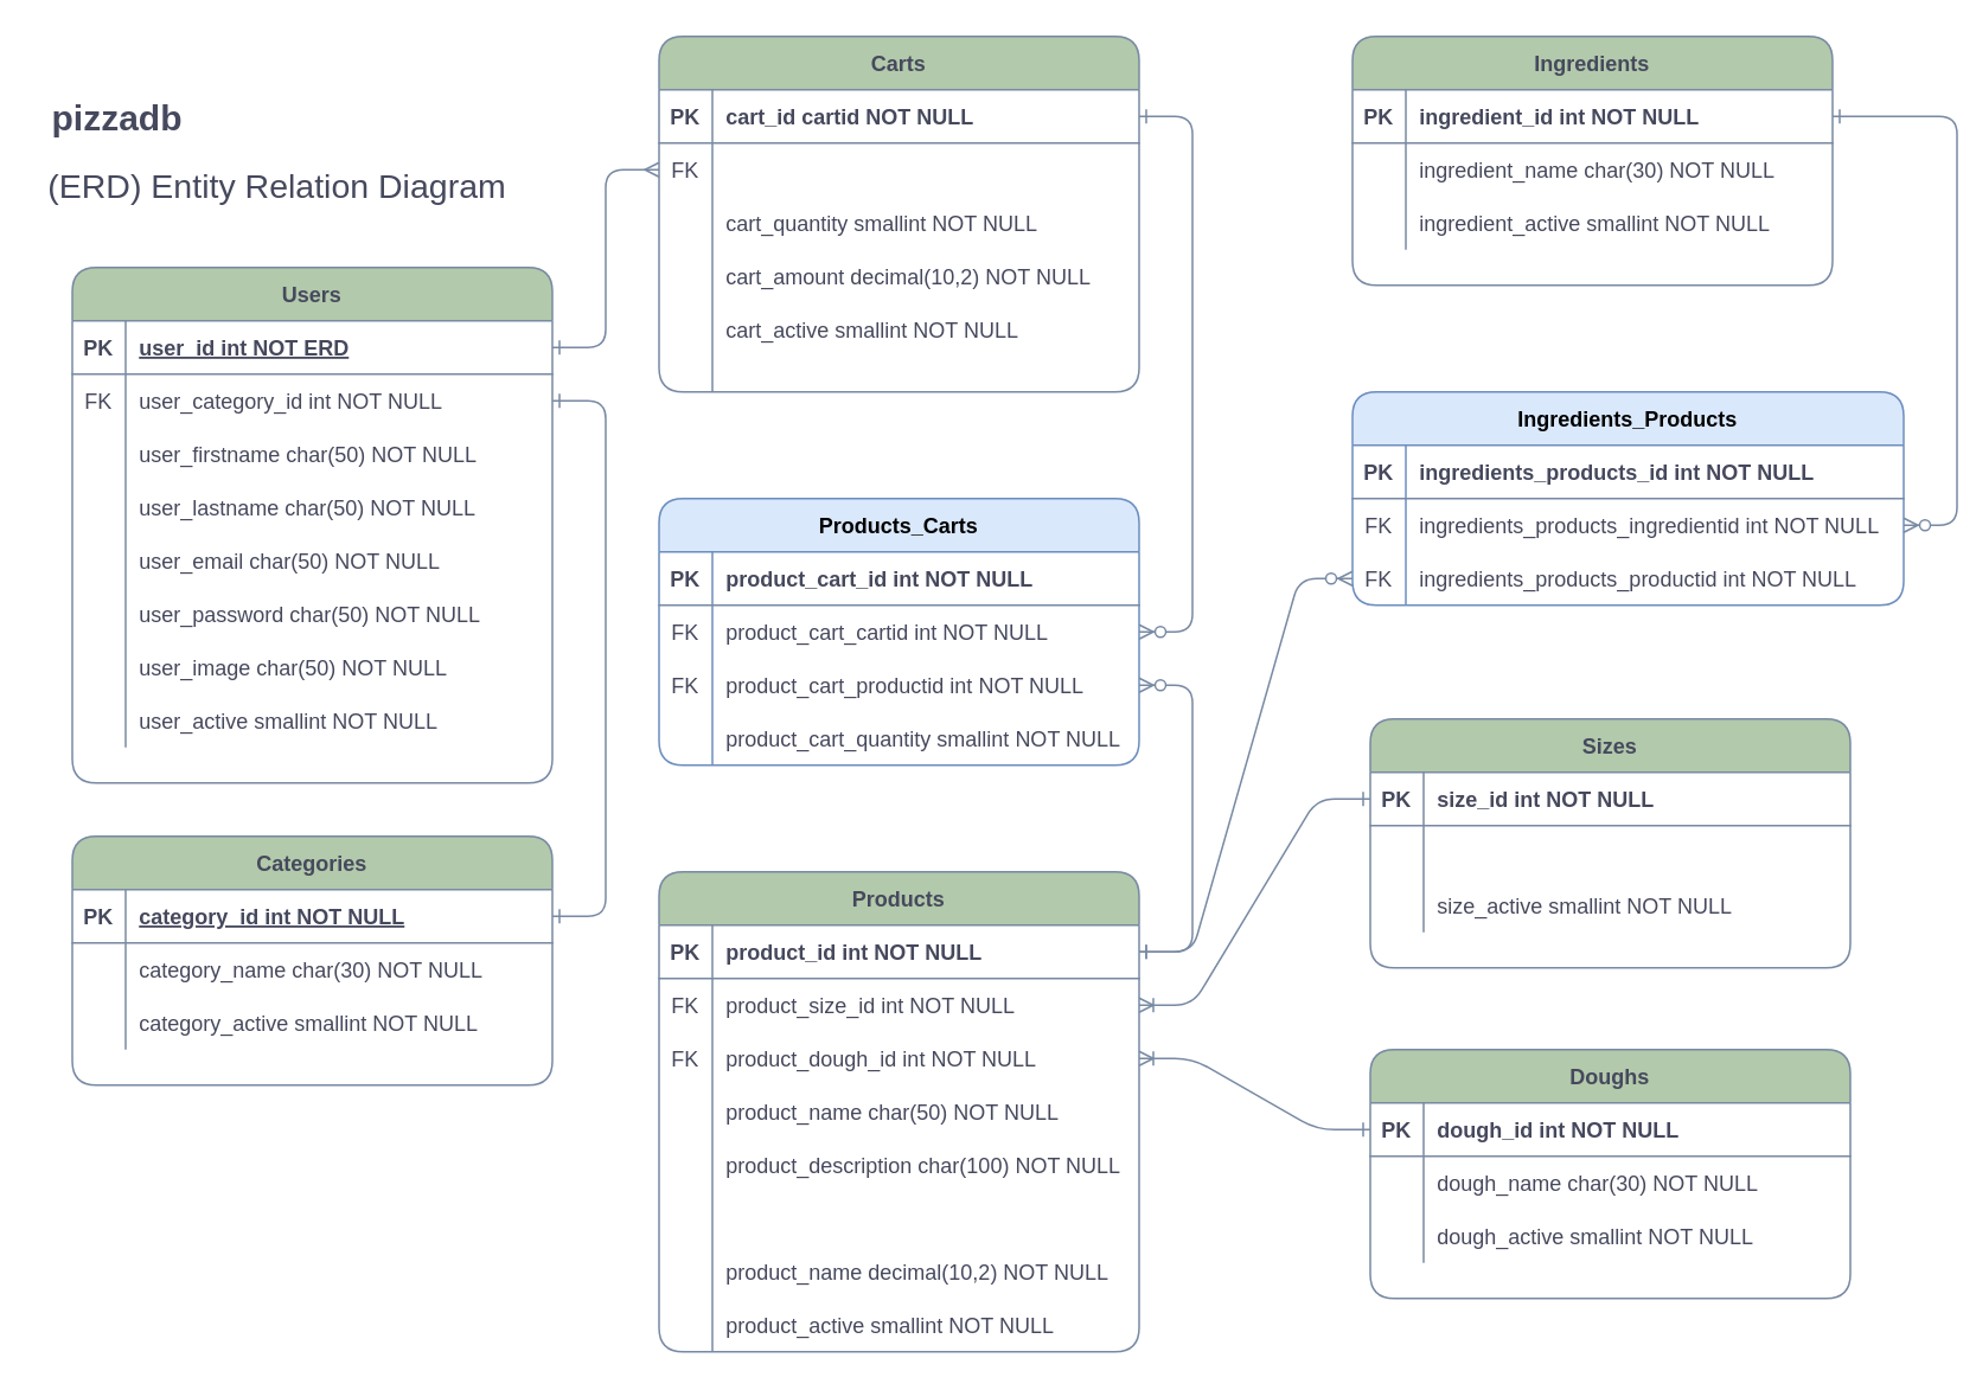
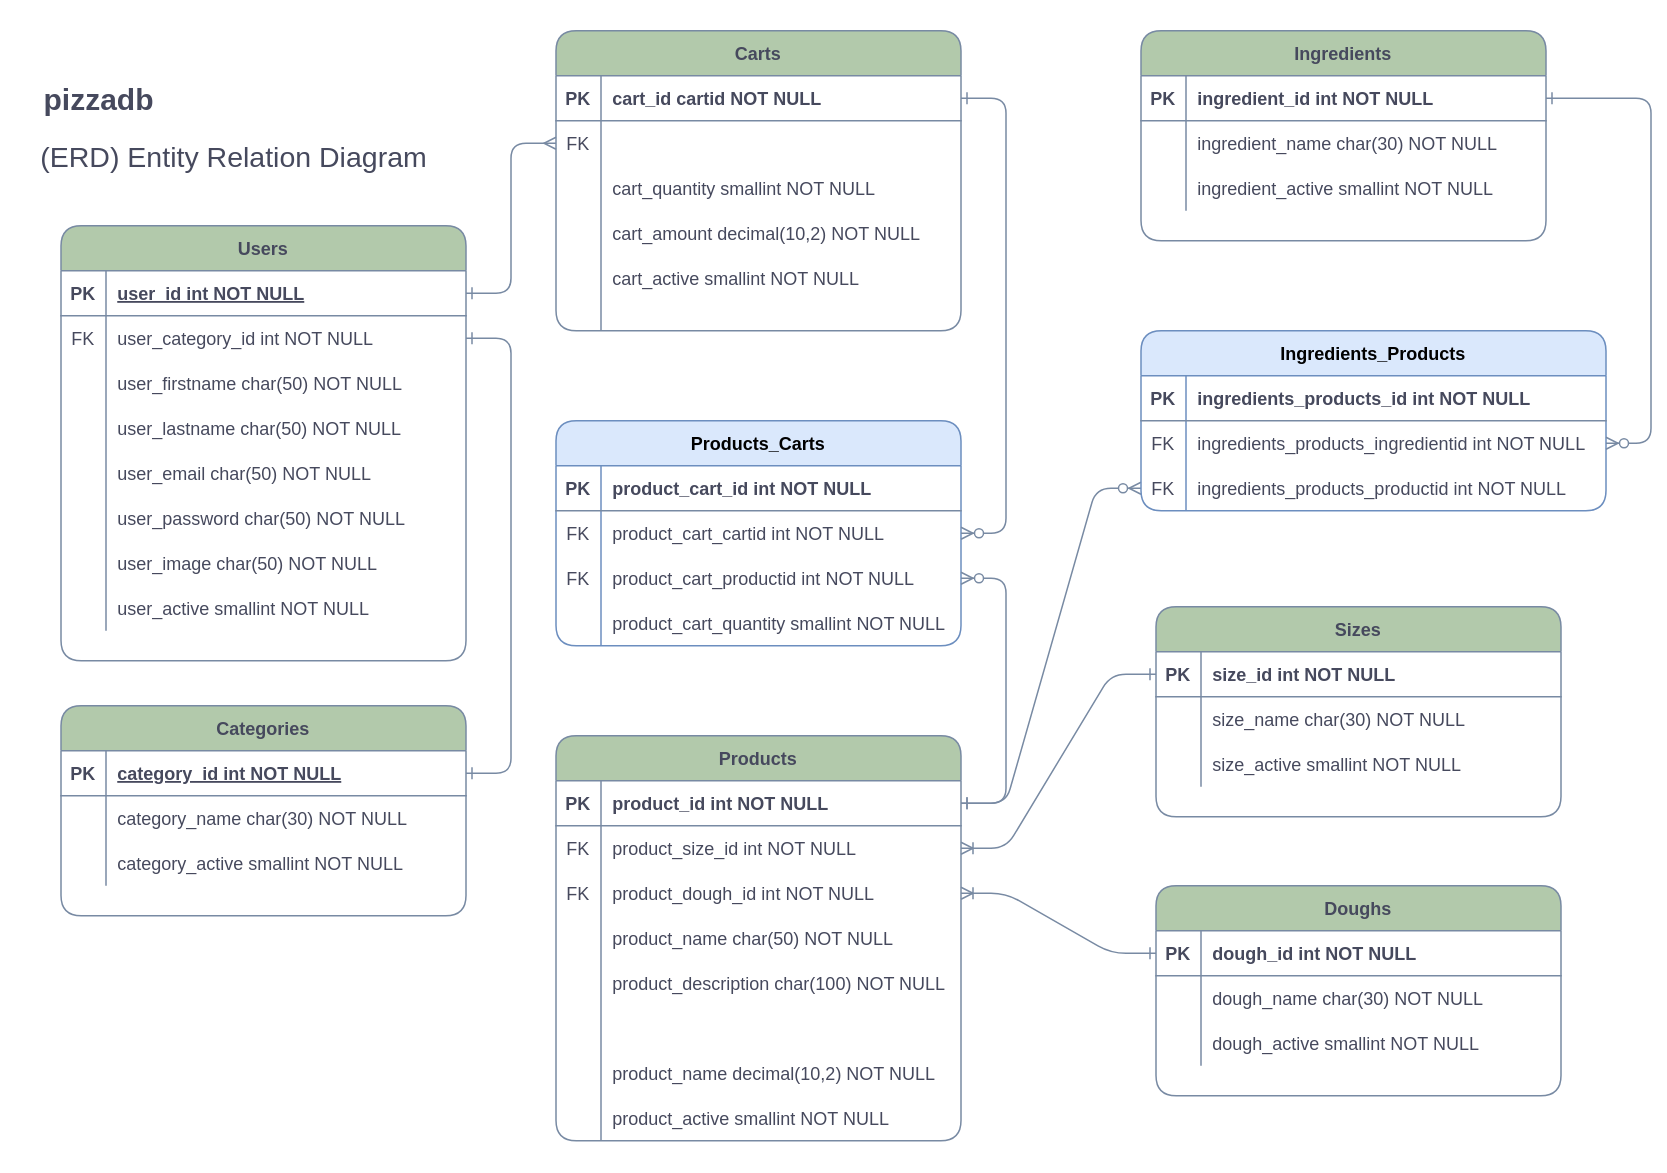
- <mxCell id="63" value="user_id int NOT ERD " style="shape=partialRectangle;overflow=hidden;connectable=0;fillColor=none;top=0;left=0;bottom=0;right=0;align=left;spacingLeft=6;fontStyle=5;rounded=1;strokeColor=#788AA3;fontColor=#46495D;" parent="61" vertex="1"><mxGeometry x="30" width="240" height="30" as="geometry"><mxRectangle width="240" height="30" as="alternateBounds" /></mxGeometry></mxCell>
+ <mxCell id="63" value="user_id int NOT NULL " style="shape=partialRectangle;overflow=hidden;connectable=0;fillColor=none;top=0;left=0;bottom=0;right=0;align=left;spacingLeft=6;fontStyle=5;rounded=1;strokeColor=#788AA3;fontColor=#46495D;" parent="61" vertex="1"><mxGeometry x="30" width="240" height="30" as="geometry"><mxRectangle width="240" height="30" as="alternateBounds" /></mxGeometry></mxCell>
+ <mxCell id="9" value="size_name char(30) NOT NULL" style="shape=partialRectangle;connectable=0;fillColor=none;top=0;left=0;bottom=0;right=0;align=left;spacingLeft=6;overflow=hidden;rounded=1;strokeColor=#788AA3;fontColor=#46495D;" parent="7" vertex="1"><mxGeometry x="30" width="240" height="30" as="geometry"><mxRectangle width="240" height="30" as="alternateBounds" /></mxGeometry></mxCell>
